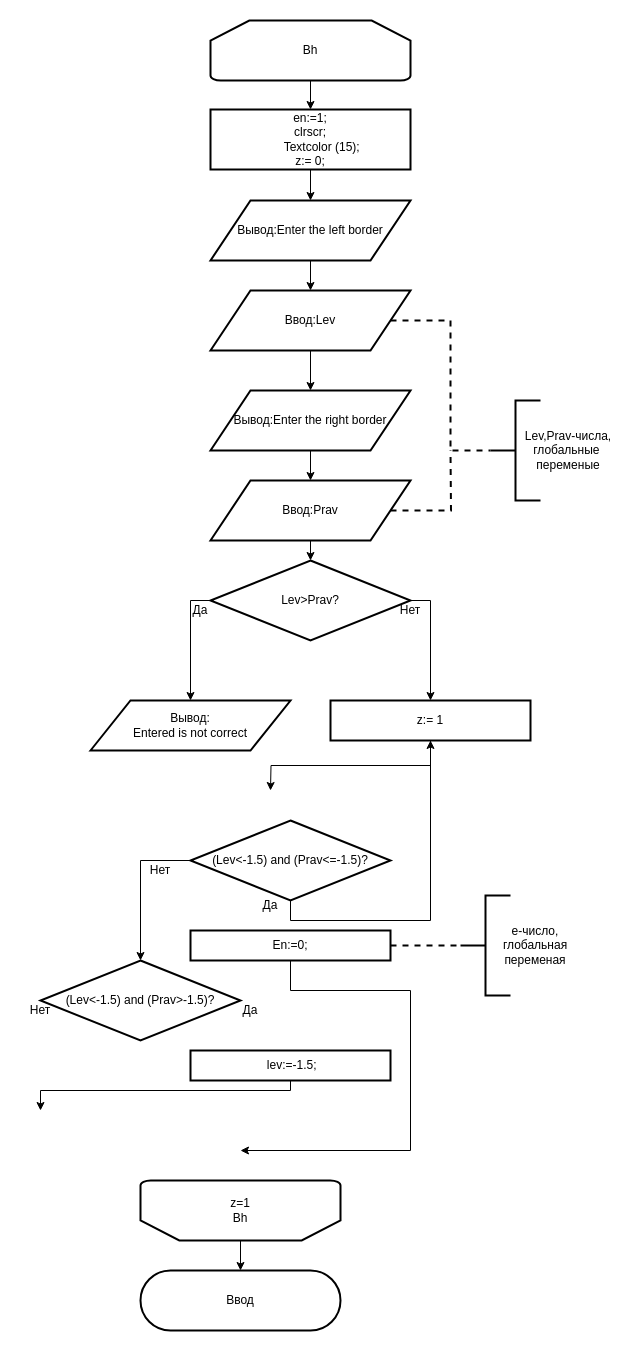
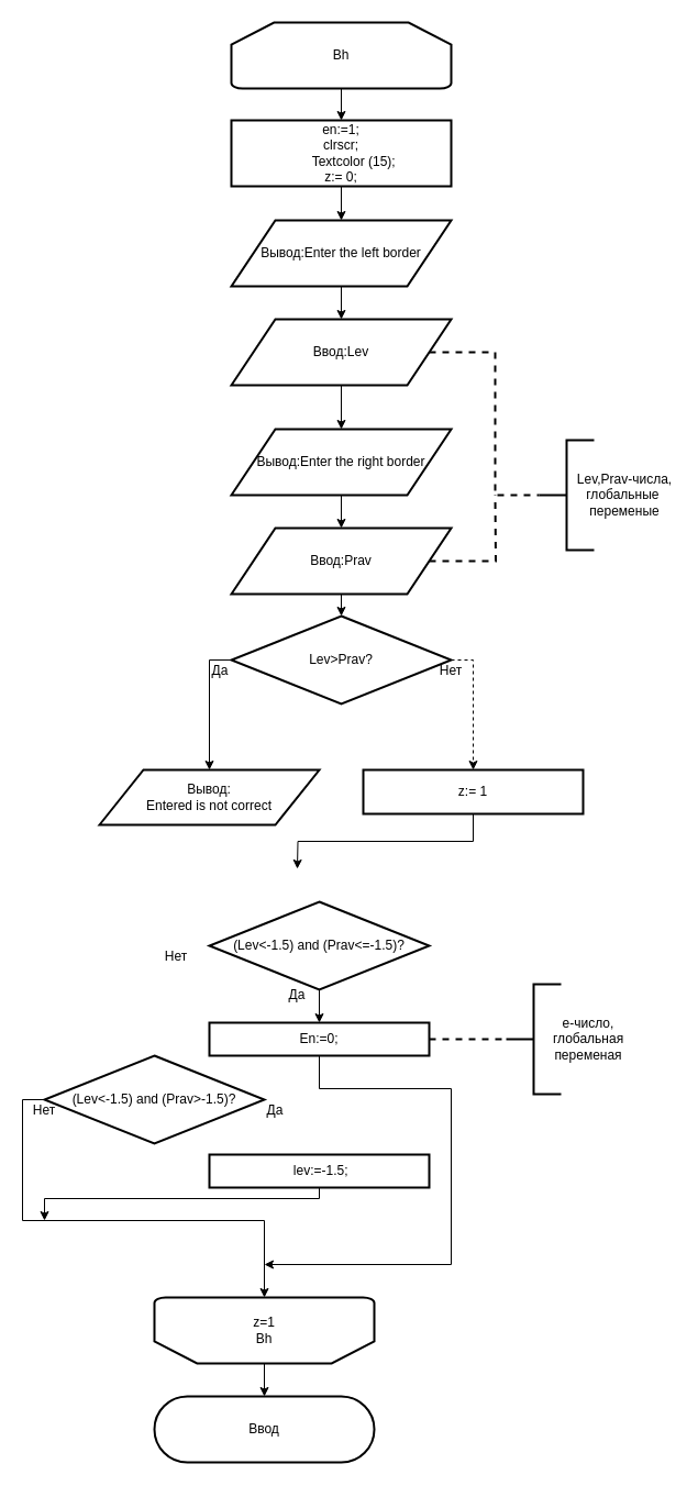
- <mxCell id="18" style="edgeStyle=orthogonalEdgeStyle;rounded=0;orthogonalLoop=1;jettySize=auto;html=1;exitX=1;exitY=0.5;exitDx=0;exitDy=0;" edge="1" parent="1" source="19" target="22"><mxGeometry relative="1" as="geometry" /></mxCell>
+ <mxCell id="18" style="edgeStyle=orthogonalEdgeStyle;rounded=0;orthogonalLoop=1;jettySize=auto;html=1;exitX=1;exitY=0.5;exitDx=0;exitDy=0;dashed=1;" edge="1" parent="1" source="19" target="22"><mxGeometry relative="1" as="geometry" /></mxCell>
- <mxCell id="24" style="edgeStyle=orthogonalEdgeStyle;rounded=0;orthogonalLoop=1;jettySize=auto;html=1;exitX=0;exitY=0.5;exitDx=0;exitDy=0;entryX=0.5;entryY=0;entryDx=0;entryDy=0;" edge="1" parent="1" source="25" target="27"><mxGeometry relative="1" as="geometry"><mxPoint x="540" y="880" as="targetPoint" /></mxGeometry></mxCell>
- <mxCell id="23" style="edgeStyle=orthogonalEdgeStyle;rounded=0;orthogonalLoop=1;jettySize=auto;html=1;exitX=0.5;exitY=1;exitDx=0;exitDy=0;" edge="1" parent="1" source="25" target="22"><mxGeometry relative="1" as="geometry" /></mxCell>
+ <mxCell id="23" style="edgeStyle=orthogonalEdgeStyle;rounded=0;orthogonalLoop=1;jettySize=auto;html=1;exitX=0.5;exitY=1;exitDx=0;exitDy=0;entryX=0.5;entryY=0;entryDx=0;entryDy=0;" edge="1" parent="1" source="25" target="30"><mxGeometry relative="1" as="geometry" /></mxCell>
+ <mxCell id="26" style="edgeStyle=orthogonalEdgeStyle;rounded=0;orthogonalLoop=1;jettySize=auto;html=1;exitX=0;exitY=0.5;exitDx=0;exitDy=0;entryX=0.5;entryY=1;entryDx=0;entryDy=0;entryPerimeter=0;" edge="1" parent="1" source="27" target="34"><mxGeometry relative="1" as="geometry" /></mxCell>
